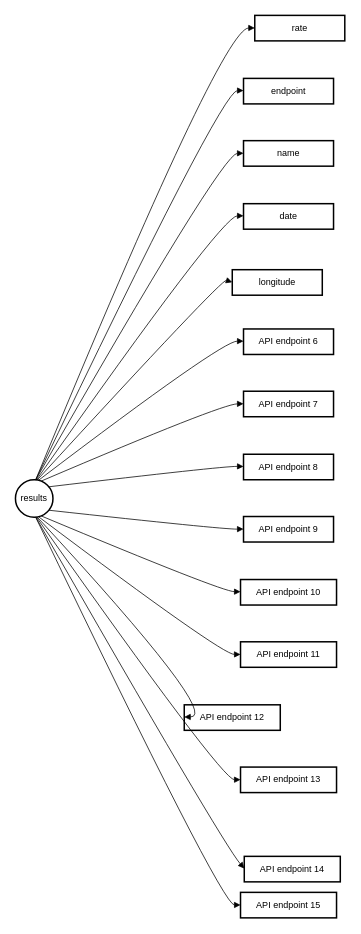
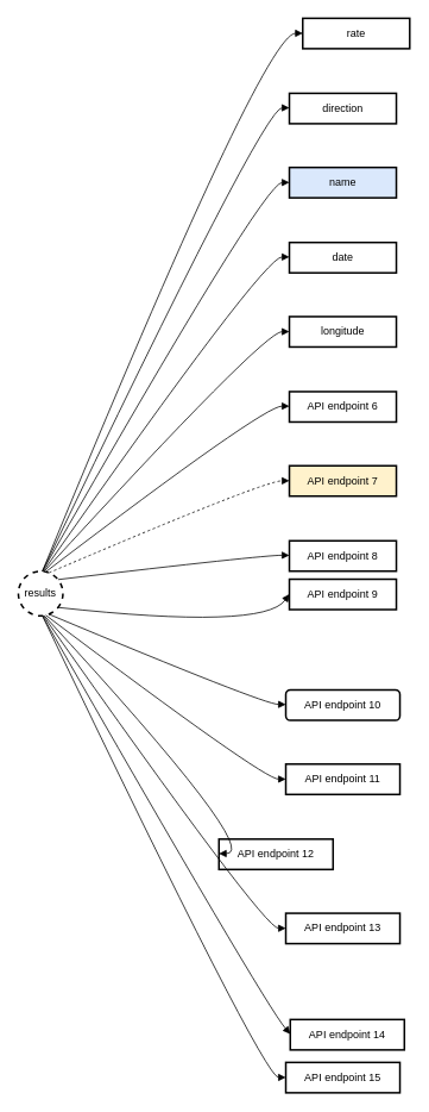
- <mxCell id="4" value="endpoint" style="whiteSpace=wrap;strokeWidth=2;" parent="1" vertex="1"><mxGeometry x="324" y="104" width="120" height="34" as="geometry" /></mxCell>
+ <mxCell id="4" value="direction" style="whiteSpace=wrap;strokeWidth=2;" parent="1" vertex="1"><mxGeometry x="324" y="104" width="120" height="34" as="geometry" /></mxCell>
- <mxCell id="5" value="name" style="whiteSpace=wrap;strokeWidth=2;" parent="1" vertex="1"><mxGeometry x="324" y="187" width="120" height="34" as="geometry" /></mxCell>
+ <mxCell id="5" value="name" style="whiteSpace=wrap;strokeWidth=2;fillColor=#dae8fc;" parent="1" vertex="1"><mxGeometry x="324" y="187" width="120" height="34" as="geometry" /></mxCell>
- <mxCell id="7" value="longitude" style="whiteSpace=wrap;strokeWidth=2;" parent="1" vertex="1"><mxGeometry x="309" y="359" width="120" height="34" as="geometry" /></mxCell>
+ <mxCell id="7" value="longitude" style="whiteSpace=wrap;strokeWidth=2;" parent="1" vertex="1"><mxGeometry x="324" y="354" width="120" height="34" as="geometry" /></mxCell>
- <mxCell id="9" value="API endpoint 7" style="whiteSpace=wrap;strokeWidth=2;" parent="1" vertex="1"><mxGeometry x="324" y="521" width="120" height="34" as="geometry" /></mxCell>
+ <mxCell id="9" value="API endpoint 7" style="whiteSpace=wrap;strokeWidth=2;fillColor=#fff2cc;" parent="1" vertex="1"><mxGeometry x="324" y="521" width="120" height="34" as="geometry" /></mxCell>
- <mxCell id="24" value="" style="curved=1;startArrow=none;endArrow=block;exitX=0.702;exitY=-0.002;entryX=0.003;entryY=0.493;" parent="1" source="2" target="9" edge="1"><mxGeometry relative="1" as="geometry"><Array as="points"><mxPoint x="295" y="538" /></Array></mxGeometry></mxCell>
+ <mxCell id="24" value="" style="curved=1;startArrow=none;endArrow=block;exitX=0.702;exitY=-0.002;entryX=0.003;entryY=0.493;dashed=1;" parent="1" source="2" target="9" edge="1"><mxGeometry relative="1" as="geometry"><Array as="points"><mxPoint x="295" y="538" /></Array></mxGeometry></mxCell>
- <mxCell id="2" value="results" style="ellipse;aspect=fixed;strokeWidth=2;whiteSpace=wrap;" parent="1" vertex="1"><mxGeometry x="20" y="639" width="50" height="50" as="geometry" /></mxCell>
+ <mxCell id="2" value="results" style="ellipse;aspect=fixed;strokeWidth=2;whiteSpace=wrap;dashed=1;" parent="1" vertex="1"><mxGeometry x="20" y="639" width="50" height="50" as="geometry" /></mxCell>
- <mxCell id="11" value="API endpoint 9" style="whiteSpace=wrap;strokeWidth=2;" parent="1" vertex="1"><mxGeometry x="324" y="688" width="120" height="34" as="geometry" /></mxCell>
+ <mxCell id="11" value="API endpoint 9" style="whiteSpace=wrap;strokeWidth=2;" parent="1" vertex="1"><mxGeometry x="324" y="648" width="120" height="34" as="geometry" /></mxCell>
- <mxCell id="12" value="API endpoint 10" style="whiteSpace=wrap;strokeWidth=2;" parent="1" vertex="1"><mxGeometry x="320" y="772" width="128" height="34" as="geometry" /></mxCell>
+ <mxCell id="12" value="API endpoint 10" style="whiteSpace=wrap;strokeWidth=2;rounded=1;" parent="1" vertex="1"><mxGeometry x="320" y="772" width="128" height="34" as="geometry" /></mxCell>
